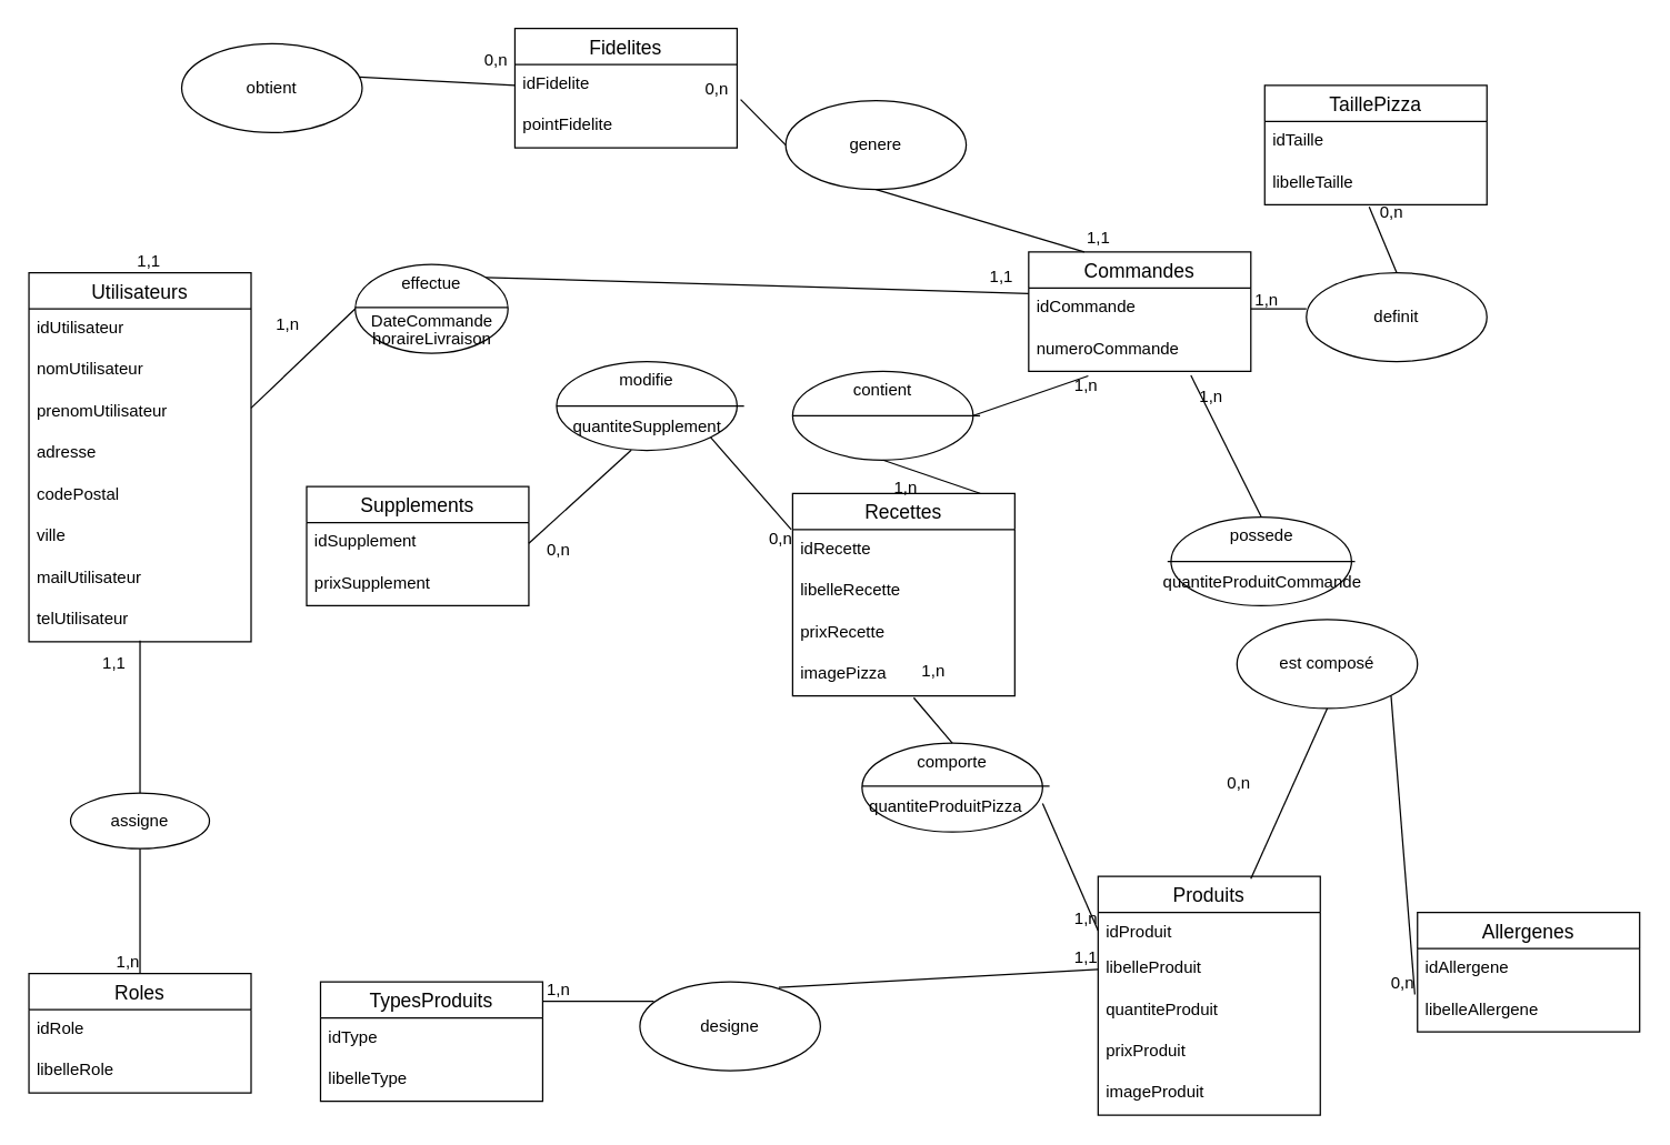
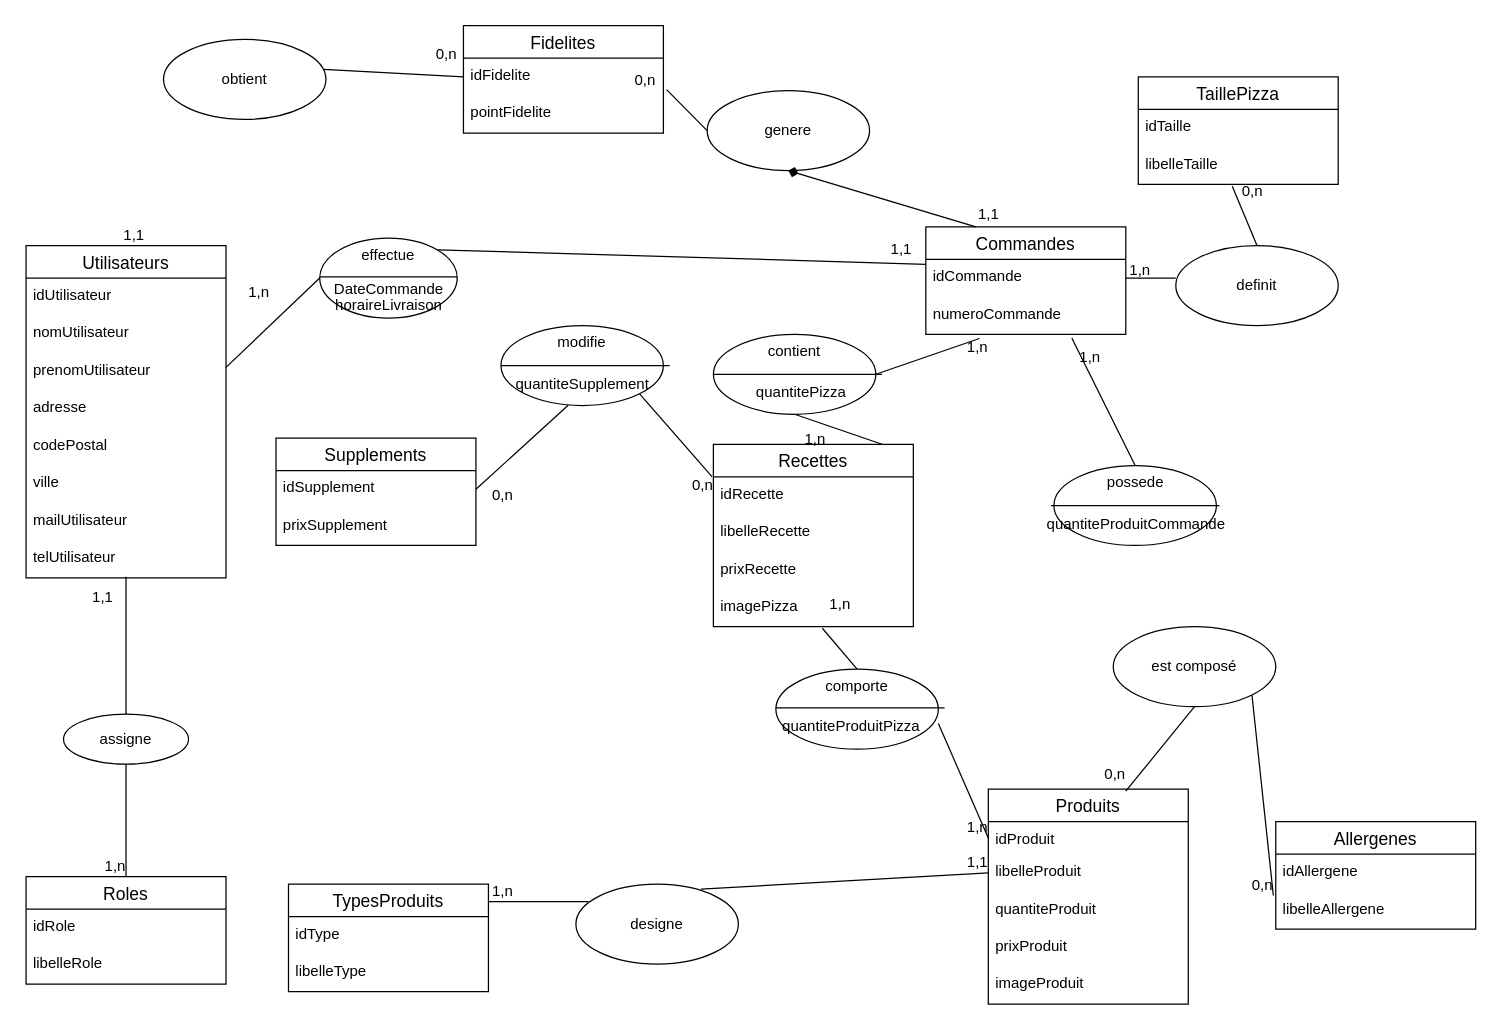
- <mxCell id="92" value="" style="endArrow=none;html=1;rounded=0;entryX=0.5;entryY=1;entryDx=0;entryDy=0;exitX=0.25;exitY=0;exitDx=0;exitDy=0;" parent="1" source="11" target="86" edge="1"><mxGeometry relative="1" as="geometry"><mxPoint x="62.5" y="196" as="sourcePoint" /><mxPoint x="100" y="91" as="targetPoint" /></mxGeometry></mxCell>
+ <mxCell id="92" value="" style="endArrow=diamond;html=1;rounded=0;entryX=0.5;entryY=1;entryDx=0;entryDy=0;exitX=0.25;exitY=0;exitDx=0;exitDy=0;" parent="1" source="11" target="86" edge="1"><mxGeometry relative="1" as="geometry"><mxPoint x="62.5" y="196" as="sourcePoint" /><mxPoint x="100" y="91" as="targetPoint" /></mxGeometry></mxCell>
+ <mxCell id="53" value="quantitePizza" style="text;html=1;align=center;verticalAlign=middle;resizable=0;points=[];autosize=1;" parent="1" vertex="1"><mxGeometry x="595" y="304" width="90" height="20" as="geometry" /></mxCell>
- <mxCell id="64" value="est composé" style="ellipse;whiteSpace=wrap;html=1;align=center;verticalAlign=middle;" parent="1" vertex="1"><mxGeometry x="890" y="446" width="130" height="64" as="geometry" /></mxCell>
+ <mxCell id="64" value="est composé" style="ellipse;whiteSpace=wrap;html=1;align=center;verticalAlign=middle;" parent="1" vertex="1"><mxGeometry x="890" y="501" width="130" height="64" as="geometry" /></mxCell>
